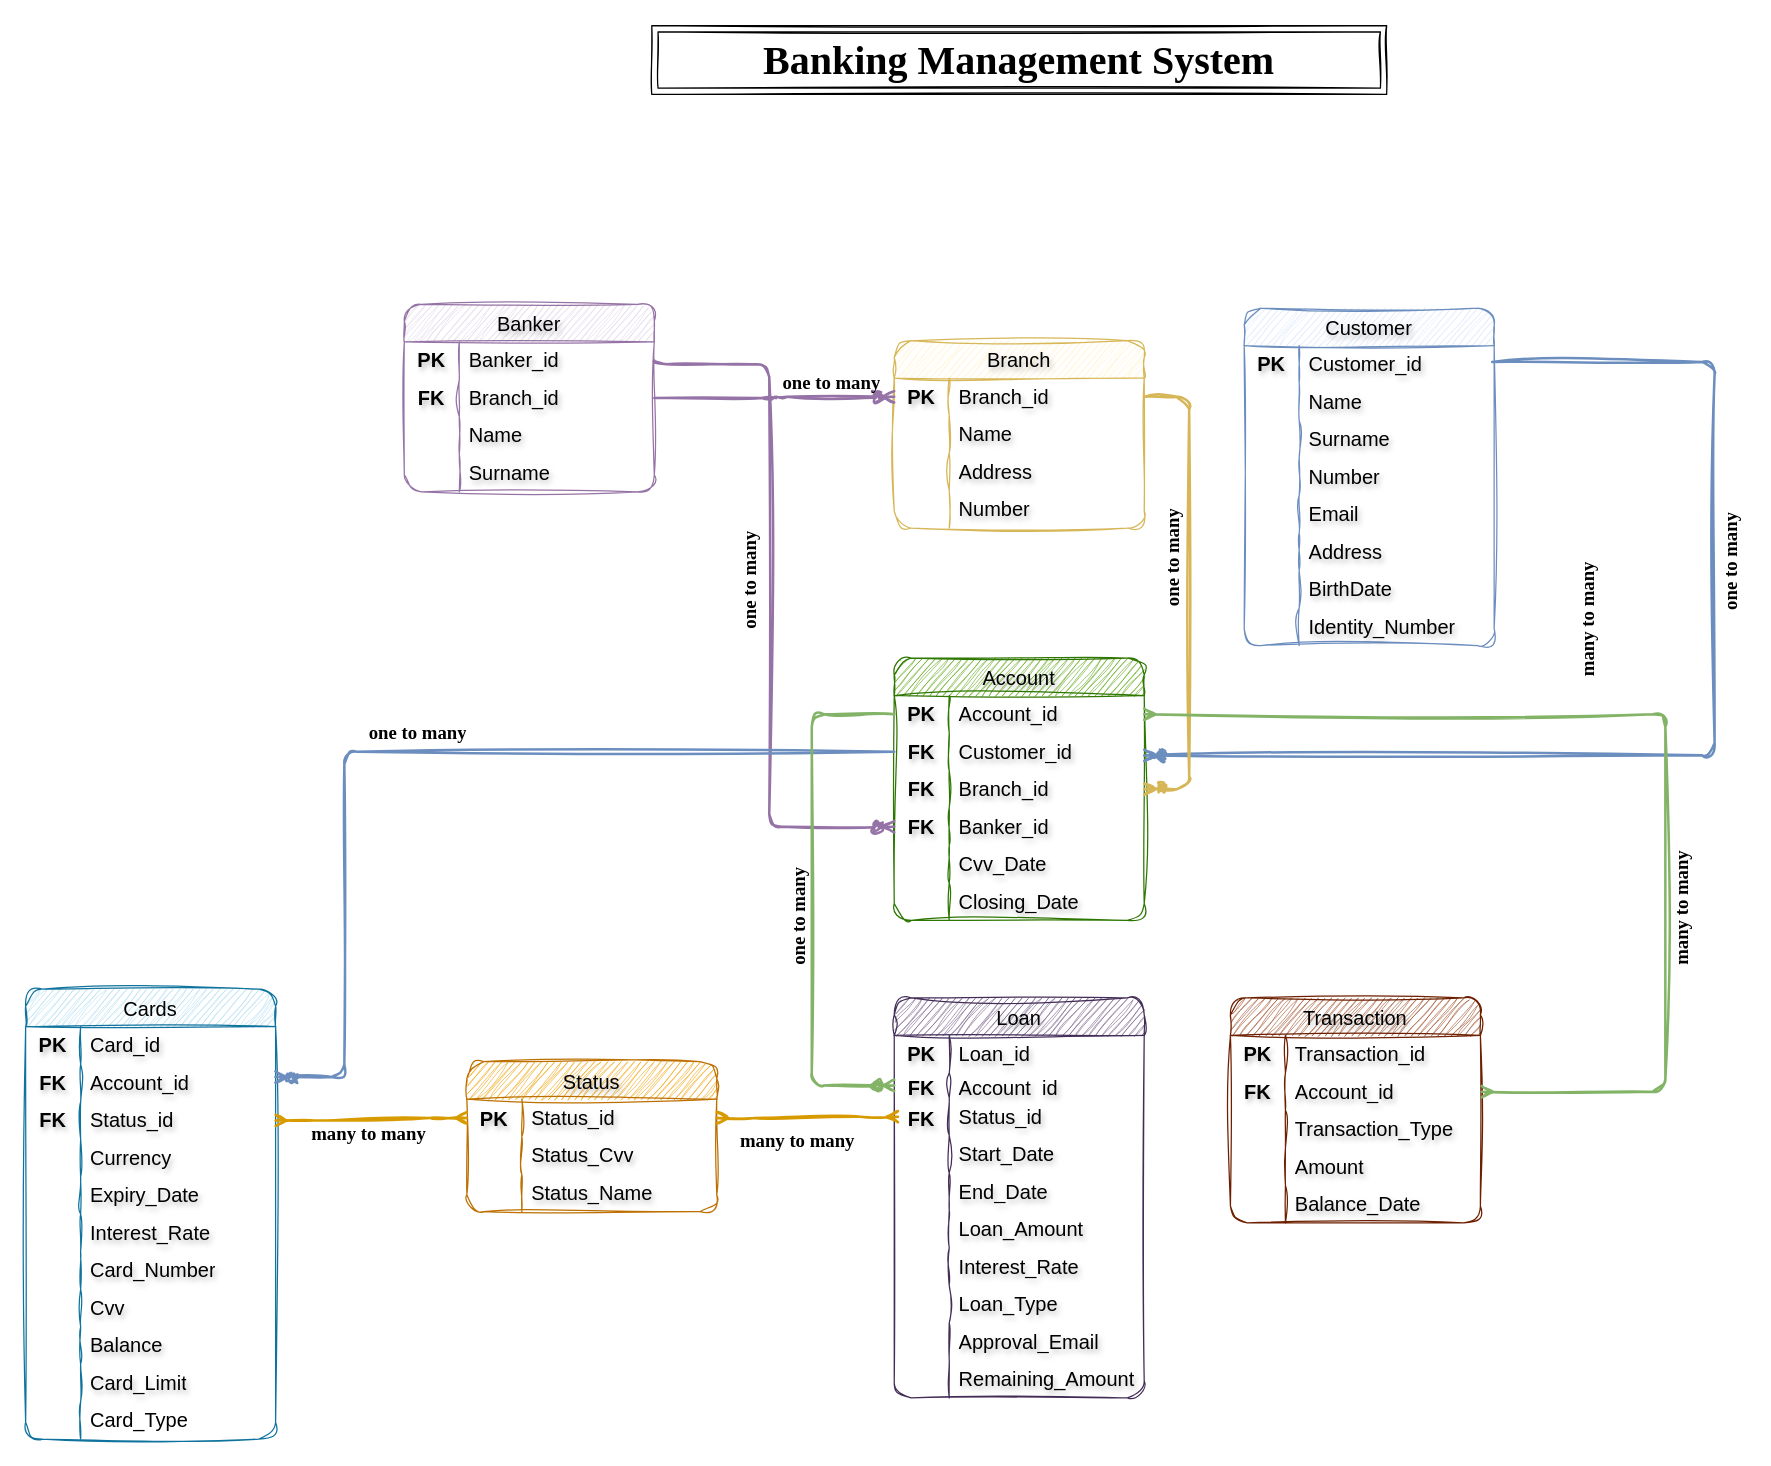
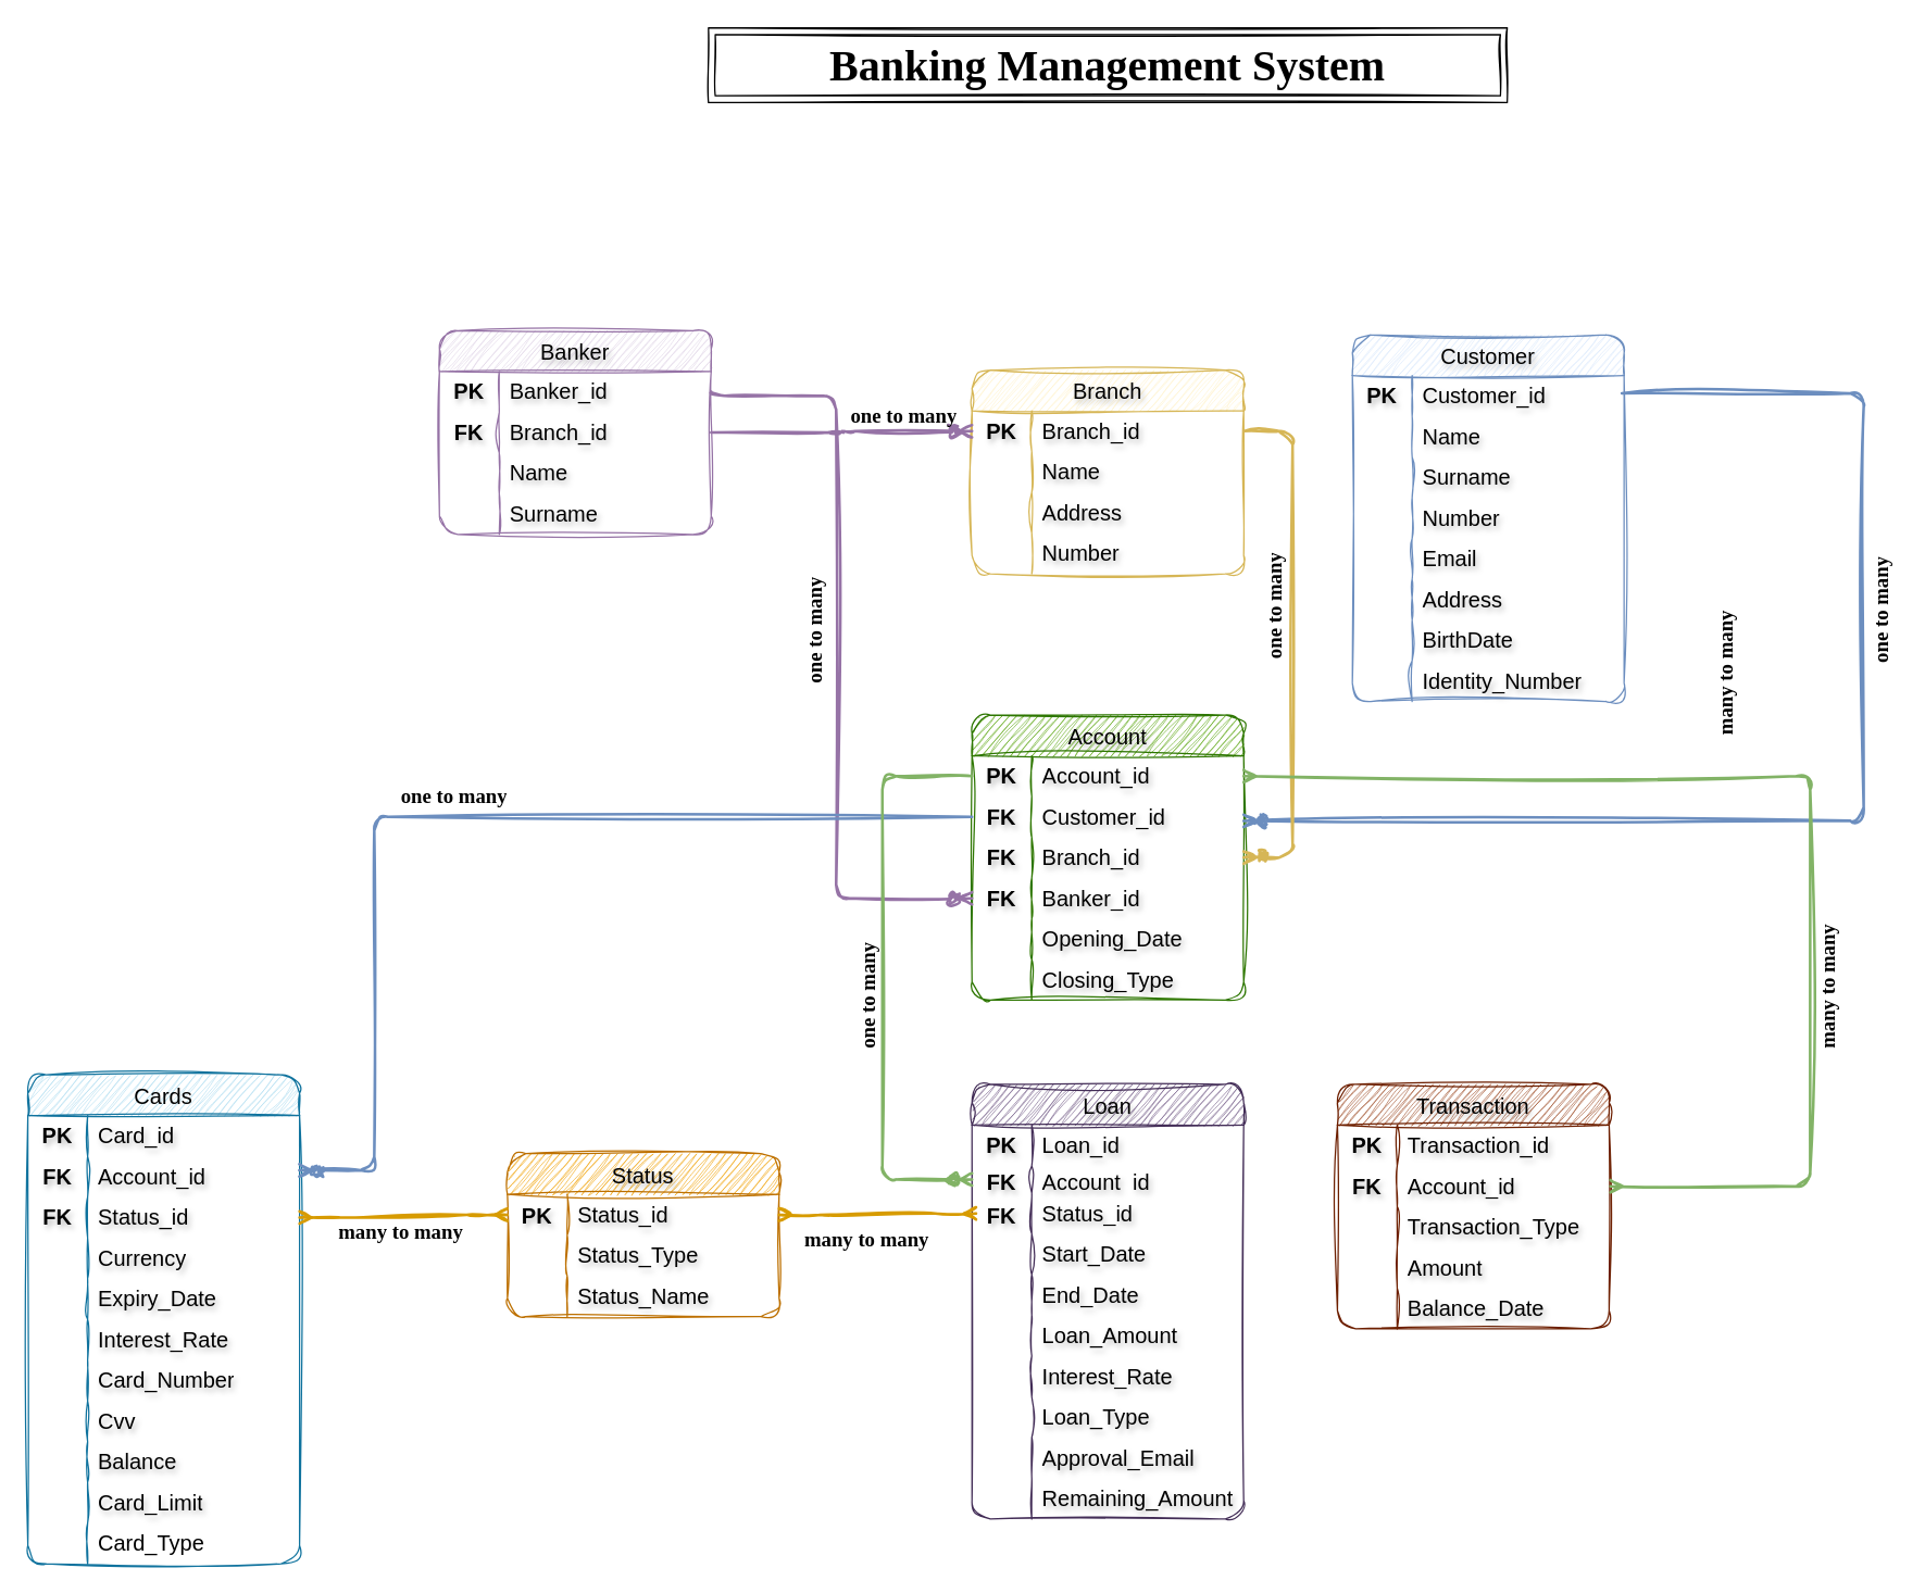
- <mxCell id="17" value="Cvv_Date" style="shape=partialRectangle;html=1;whiteSpace=wrap;connectable=0;fillColor=none;top=0;left=0;bottom=0;right=0;align=left;spacingLeft=6;overflow=hidden;strokeColor=inherit;fontSize=16;sketch=1;curveFitting=1;jiggle=2;rounded=1;fontColor=#000000;labelBorderColor=none;labelBackgroundColor=none;textShadow=1;" parent="15" vertex="1"><mxGeometry x="44" width="156" height="30" as="geometry"><mxRectangle width="156" height="30" as="alternateBounds" /></mxGeometry></mxCell>
+ <mxCell id="17" value="Opening_Date" style="shape=partialRectangle;html=1;whiteSpace=wrap;connectable=0;fillColor=none;top=0;left=0;bottom=0;right=0;align=left;spacingLeft=6;overflow=hidden;strokeColor=inherit;fontSize=16;sketch=1;curveFitting=1;jiggle=2;rounded=1;fontColor=#000000;labelBorderColor=none;labelBackgroundColor=none;textShadow=1;" parent="15" vertex="1"><mxGeometry x="44" width="156" height="30" as="geometry"><mxRectangle width="156" height="30" as="alternateBounds" /></mxGeometry></mxCell>
- <mxCell id="20" value="Closing_Date" style="shape=partialRectangle;html=1;whiteSpace=wrap;connectable=0;fillColor=none;top=0;left=0;bottom=0;right=0;align=left;spacingLeft=6;overflow=hidden;strokeColor=inherit;fontSize=16;sketch=1;curveFitting=1;jiggle=2;rounded=1;fontColor=#000000;labelBorderColor=none;labelBackgroundColor=none;textShadow=1;" parent="18" vertex="1"><mxGeometry x="44" width="156" height="30" as="geometry"><mxRectangle width="156" height="30" as="alternateBounds" /></mxGeometry></mxCell>
+ <mxCell id="20" value="Closing_Type" style="shape=partialRectangle;html=1;whiteSpace=wrap;connectable=0;fillColor=none;top=0;left=0;bottom=0;right=0;align=left;spacingLeft=6;overflow=hidden;strokeColor=inherit;fontSize=16;sketch=1;curveFitting=1;jiggle=2;rounded=1;fontColor=#000000;labelBorderColor=none;labelBackgroundColor=none;textShadow=1;" parent="18" vertex="1"><mxGeometry x="44" width="156" height="30" as="geometry"><mxRectangle width="156" height="30" as="alternateBounds" /></mxGeometry></mxCell>
- <mxCell id="159" value="&lt;div style=&quot;text-align: center;&quot;&gt;&lt;span style=&quot;text-wrap-mode: nowrap;&quot;&gt;Status_Cvv&lt;/span&gt;&lt;/div&gt;" style="shape=partialRectangle;html=1;whiteSpace=wrap;connectable=0;fillColor=none;top=0;left=0;bottom=0;right=0;align=left;spacingLeft=6;overflow=hidden;strokeColor=inherit;fontSize=16;sketch=1;curveFitting=1;jiggle=2;rounded=1;fontColor=#000000;labelBorderColor=none;labelBackgroundColor=none;textShadow=1;" parent="157" vertex="1"><mxGeometry x="44" width="156" height="30" as="geometry"><mxRectangle width="156" height="30" as="alternateBounds" /></mxGeometry></mxCell>
+ <mxCell id="159" value="&lt;div style=&quot;text-align: center;&quot;&gt;&lt;span style=&quot;text-wrap-mode: nowrap;&quot;&gt;Status_Type&lt;/span&gt;&lt;/div&gt;" style="shape=partialRectangle;html=1;whiteSpace=wrap;connectable=0;fillColor=none;top=0;left=0;bottom=0;right=0;align=left;spacingLeft=6;overflow=hidden;strokeColor=inherit;fontSize=16;sketch=1;curveFitting=1;jiggle=2;rounded=1;fontColor=#000000;labelBorderColor=none;labelBackgroundColor=none;textShadow=1;" parent="157" vertex="1"><mxGeometry x="44" width="156" height="30" as="geometry"><mxRectangle width="156" height="30" as="alternateBounds" /></mxGeometry></mxCell>
